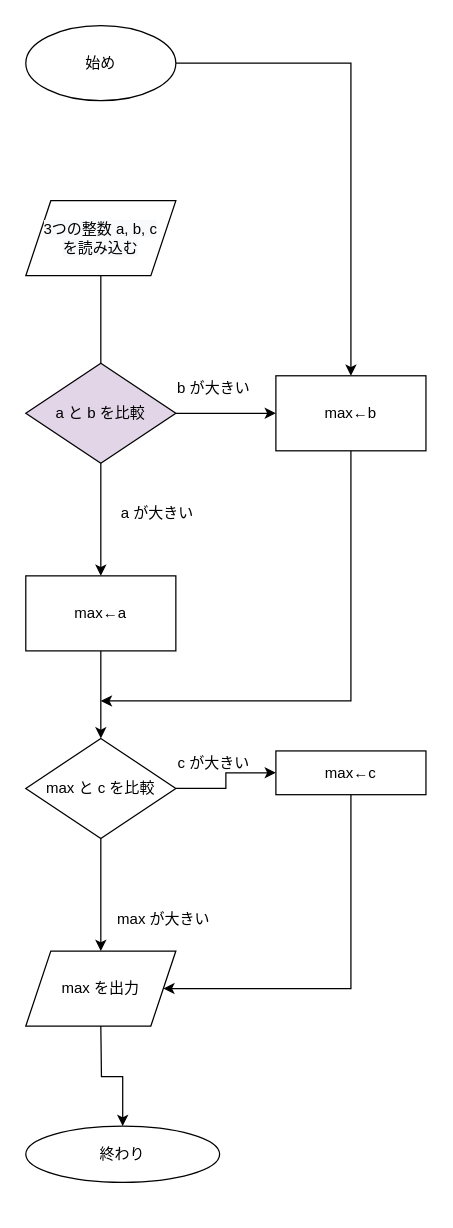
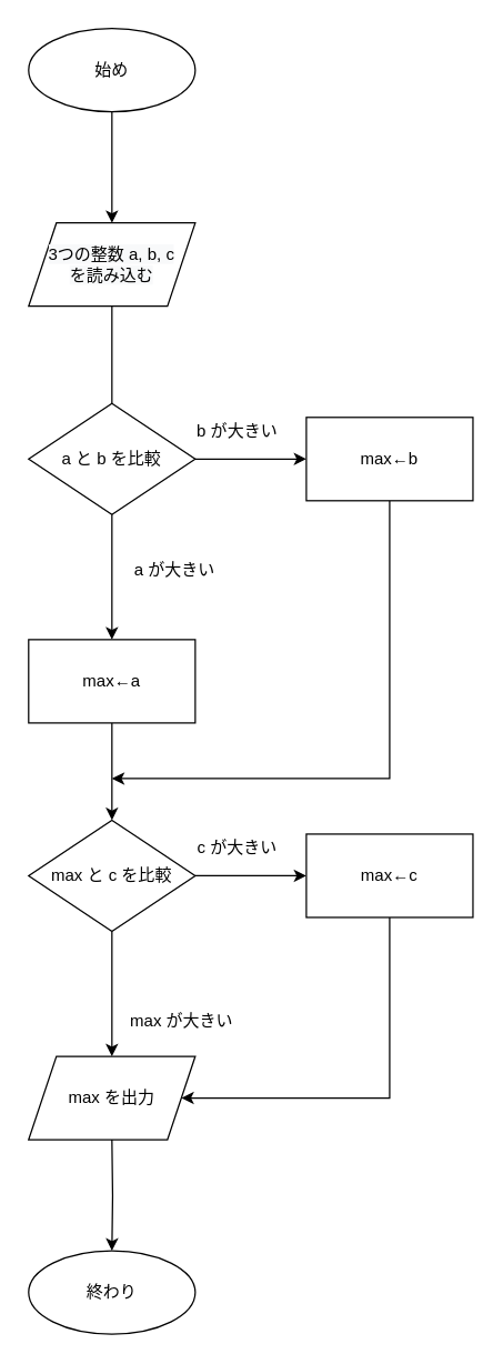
- <mxCell id="2" value="" style="edgeStyle=orthogonalEdgeStyle;rounded=0;orthogonalLoop=1;jettySize=auto;html=1;" edge="1" parent="1" source="3" target="12"><mxGeometry relative="1" as="geometry" /></mxCell>
+ <mxCell id="2" value="" style="edgeStyle=orthogonalEdgeStyle;rounded=0;orthogonalLoop=1;jettySize=auto;html=1;" edge="1" parent="1" source="3" target="5"><mxGeometry relative="1" as="geometry" /></mxCell>
- <mxCell id="8" value="a と b を比較" style="rhombus;whiteSpace=wrap;html=1;fillColor=#e1d5e7;" vertex="1" parent="1"><mxGeometry x="20" y="290" width="120" height="80" as="geometry" /></mxCell>
+ <mxCell id="8" value="a と b を比較" style="rhombus;whiteSpace=wrap;html=1;" vertex="1" parent="1"><mxGeometry x="20" y="290" width="120" height="80" as="geometry" /></mxCell>
- <mxCell id="20" value="max←c" style="whiteSpace=wrap;html=1;" vertex="1" parent="1"><mxGeometry x="220" y="600" width="120" height="35" as="geometry" /></mxCell>
+ <mxCell id="20" value="max←c" style="whiteSpace=wrap;html=1;" vertex="1" parent="1"><mxGeometry x="220" y="600" width="120" height="60" as="geometry" /></mxCell>
- <mxCell id="23" value="終わり" style="ellipse;whiteSpace=wrap;html=1;" vertex="1" parent="1"><mxGeometry x="20" y="900" width="155" height="45" as="geometry" /></mxCell>
+ <mxCell id="23" value="終わり" style="ellipse;whiteSpace=wrap;html=1;" vertex="1" parent="1"><mxGeometry x="20" y="900" width="120" height="60" as="geometry" /></mxCell>
